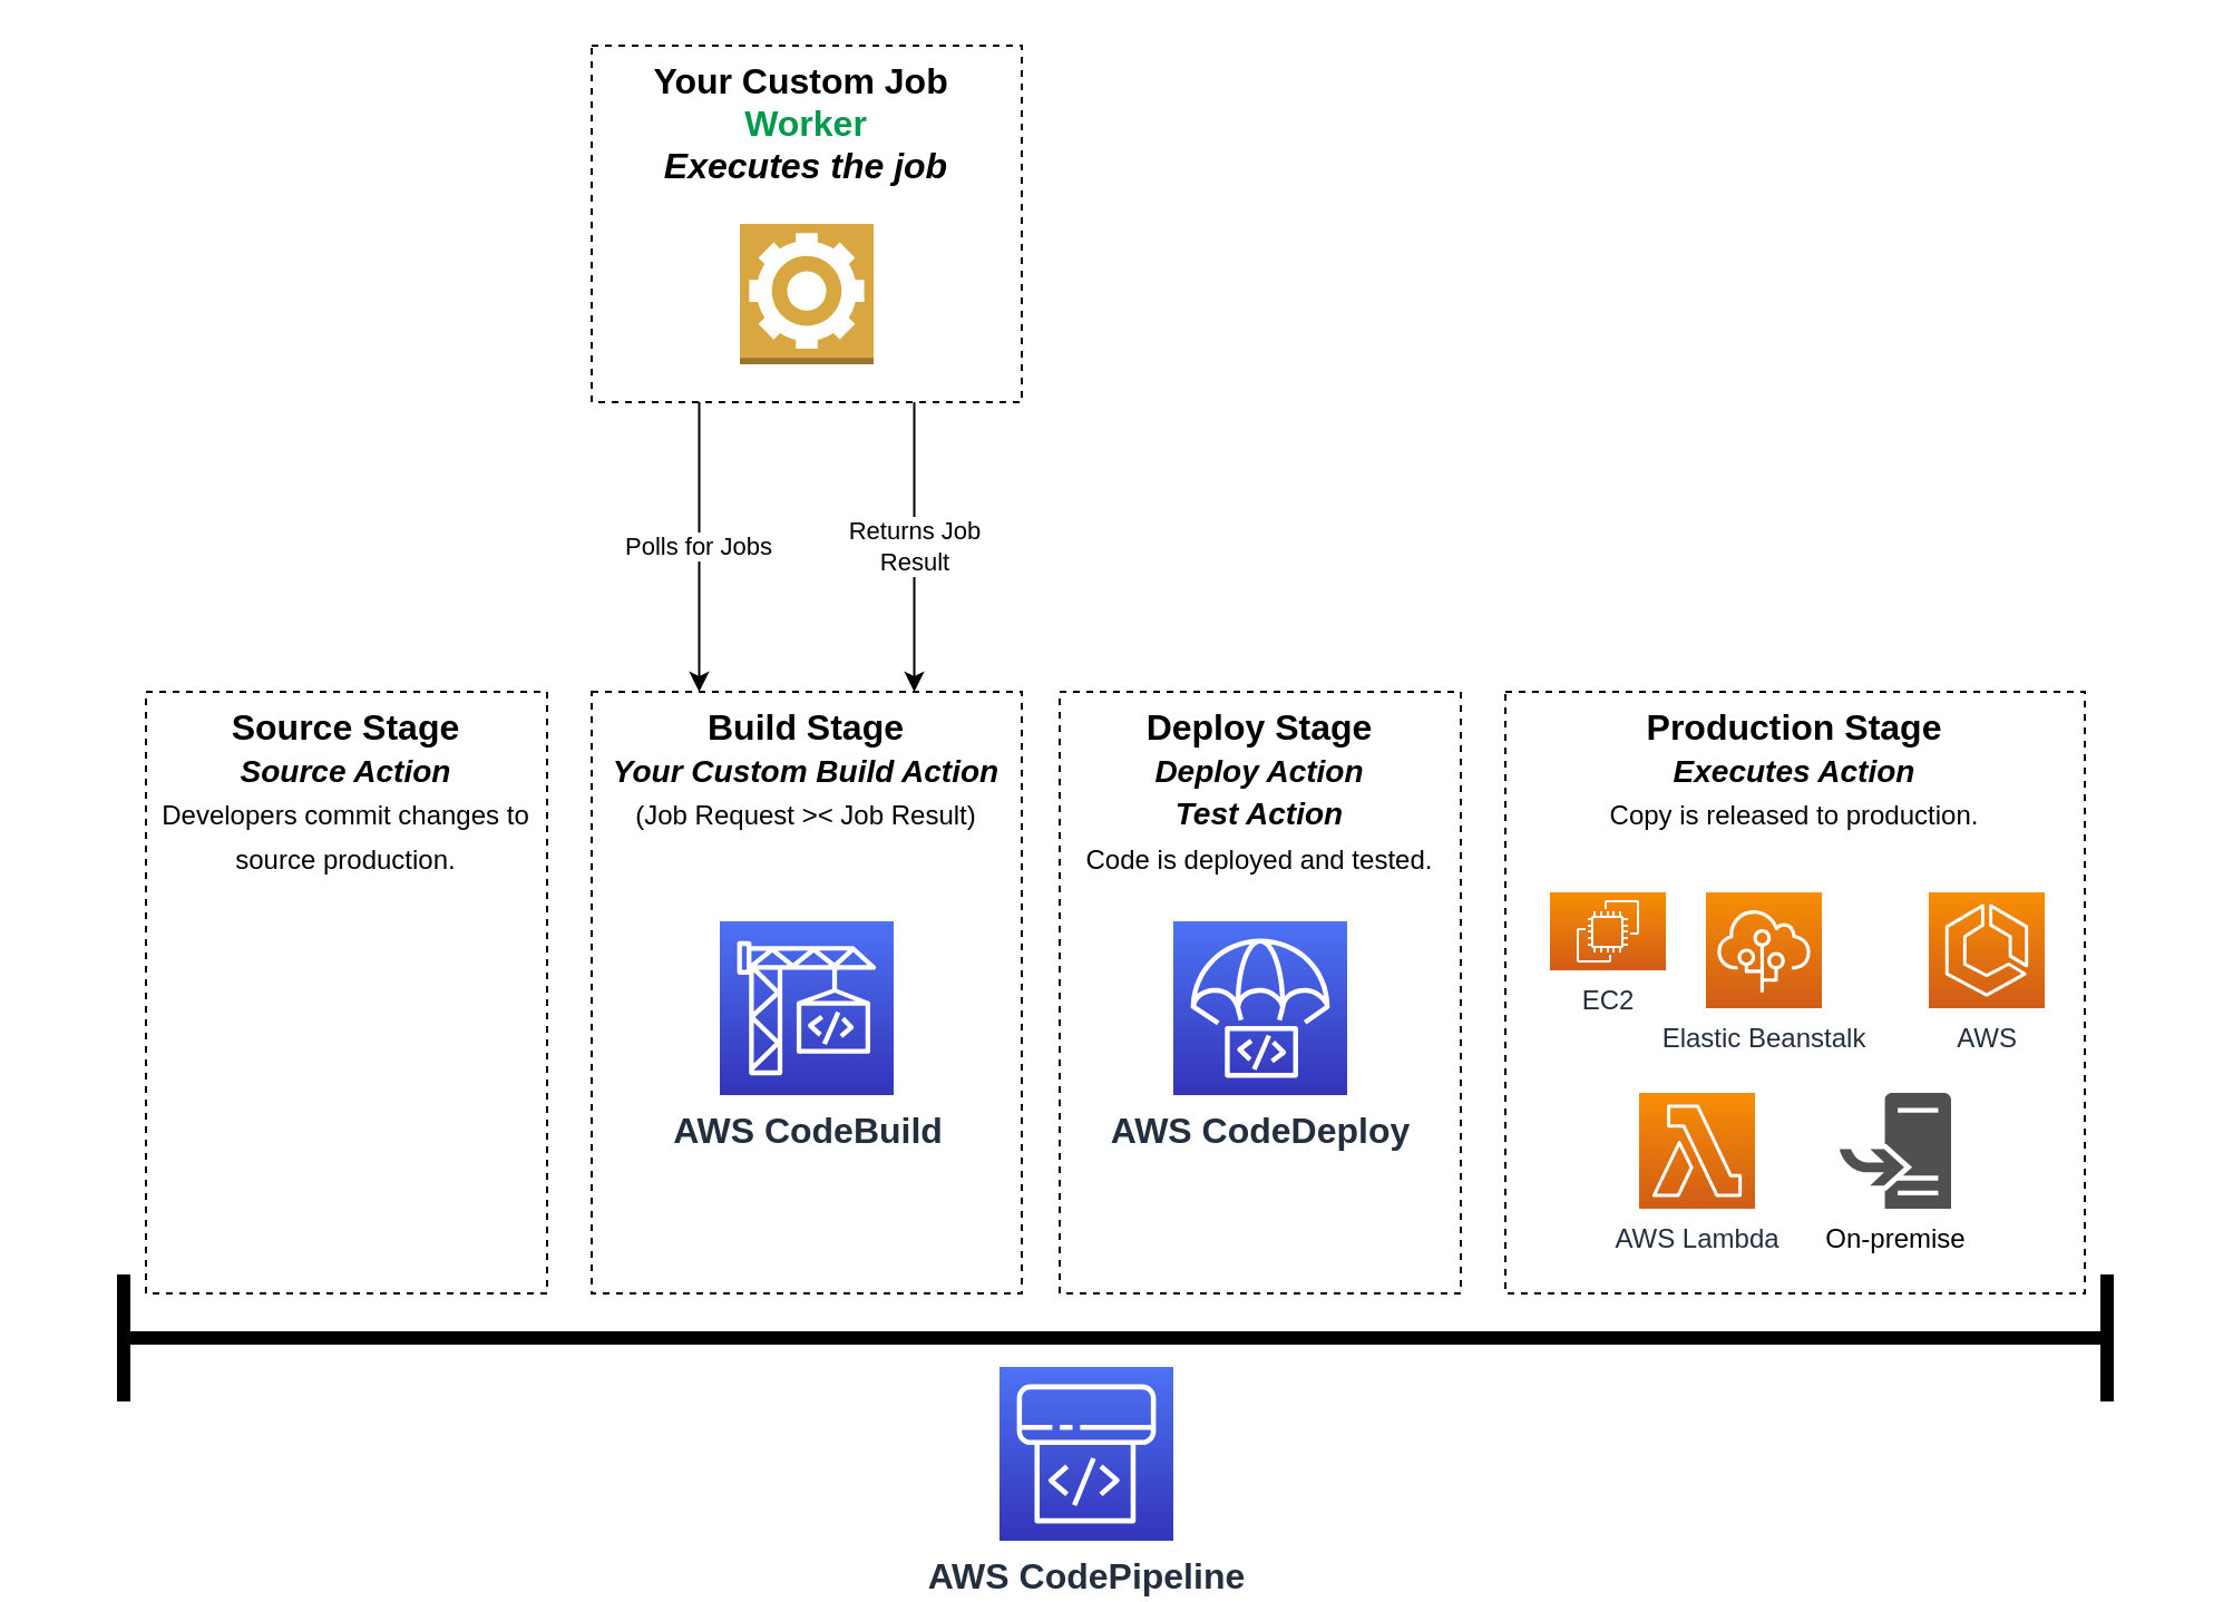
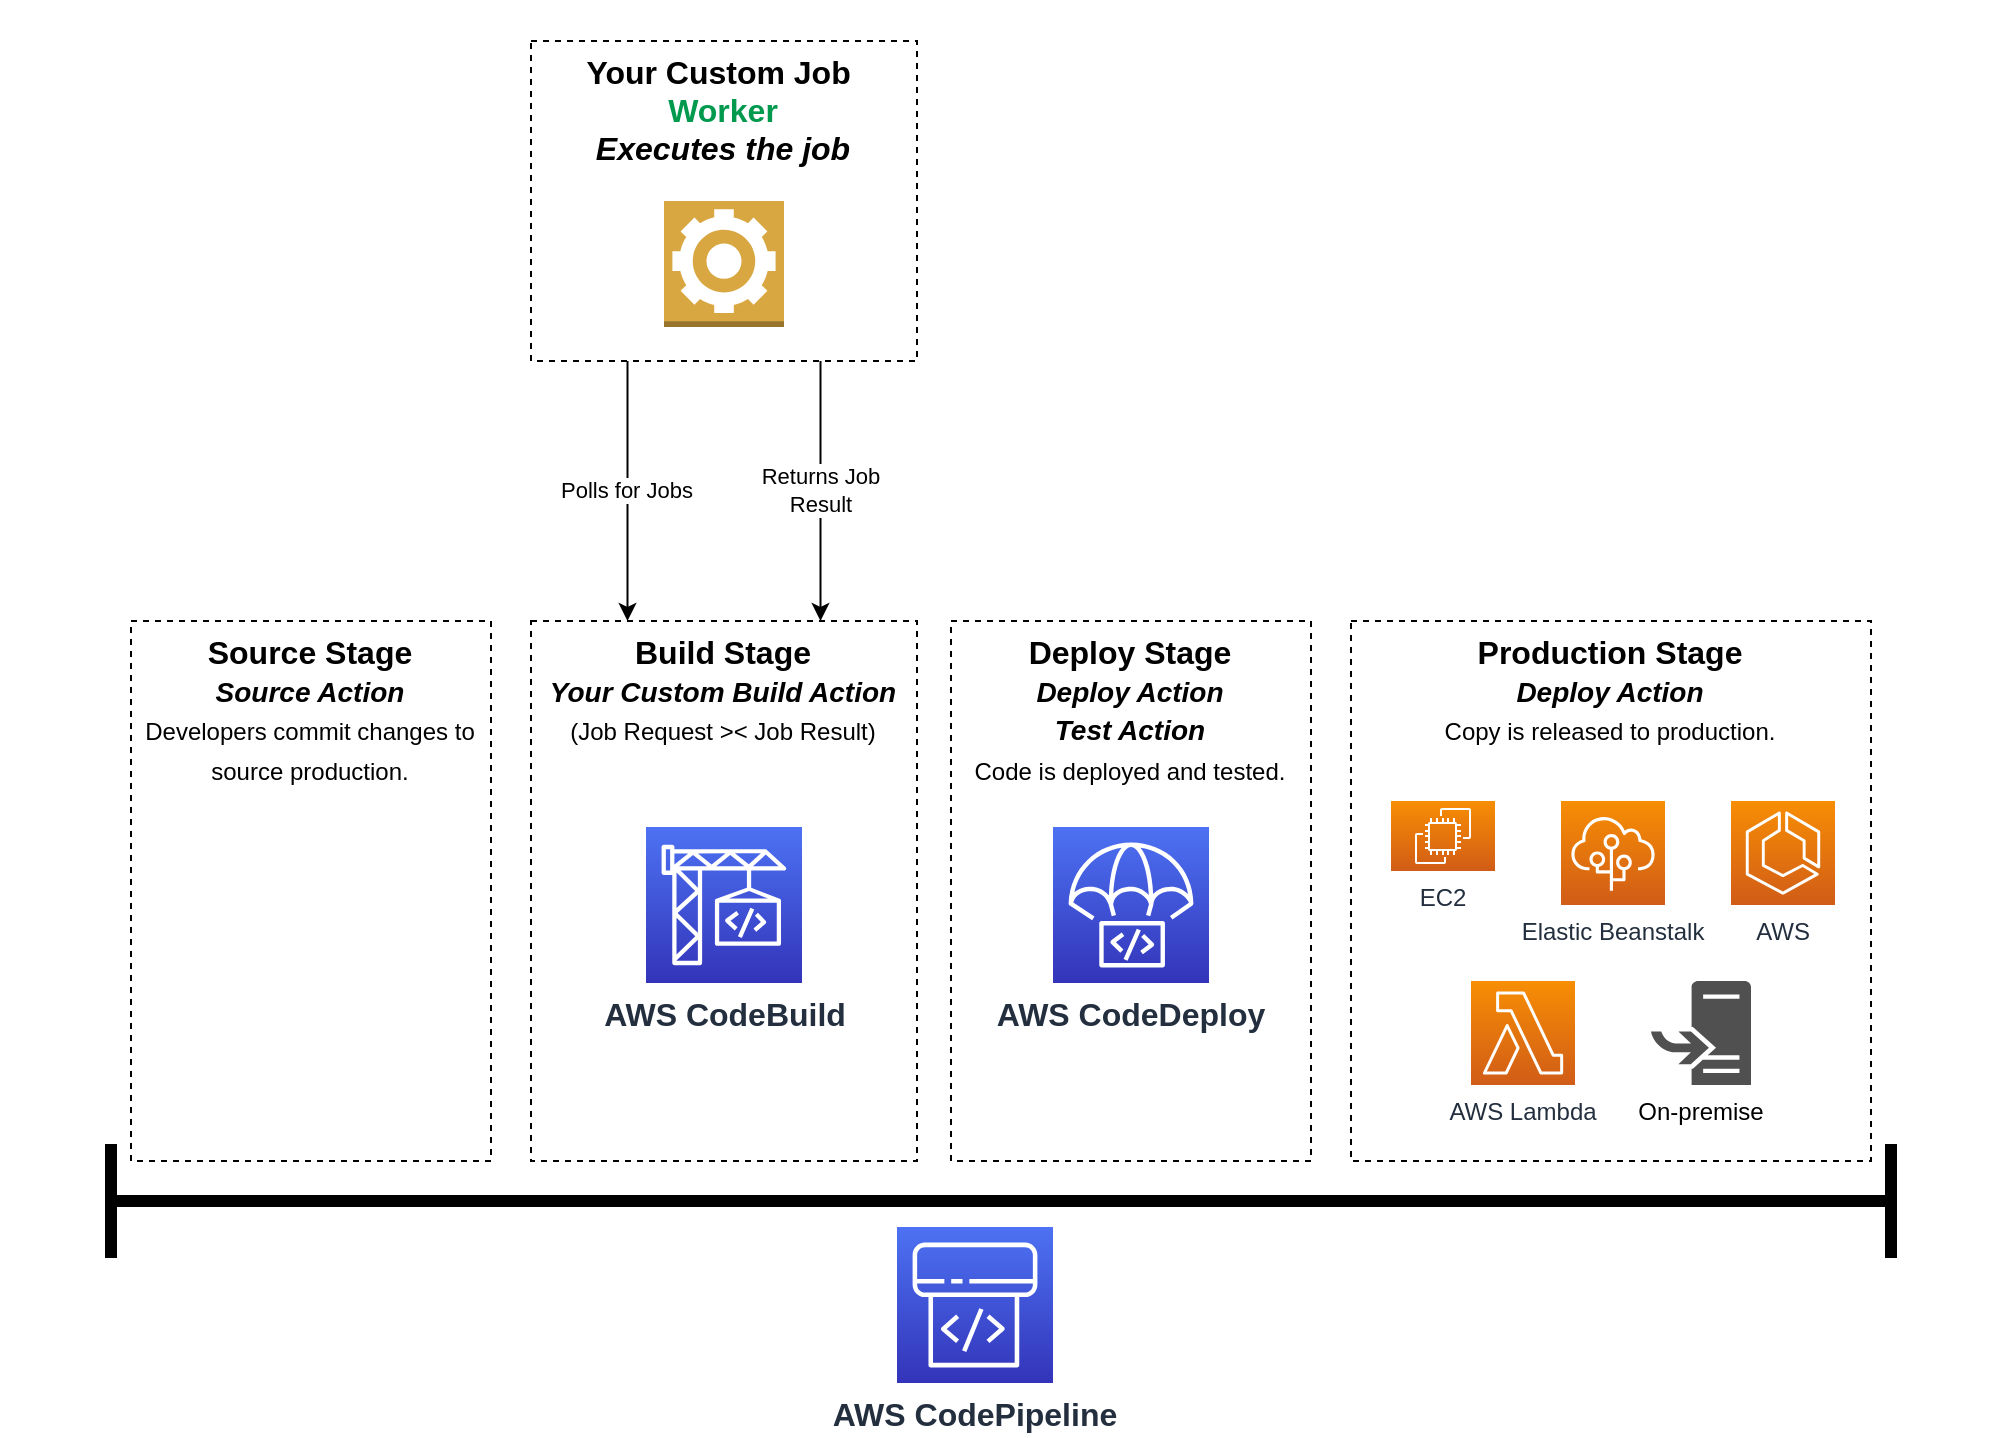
- <mxCell id="4" value="Production Stage&lt;br style=&quot;border-color: var(--border-color);&quot;&gt;&lt;font style=&quot;border-color: var(--border-color); font-size: 14px;&quot;&gt;&lt;i style=&quot;border-color: var(--border-color);&quot;&gt;Executes Action&lt;/i&gt;&lt;/font&gt;&lt;br style=&quot;border-color: var(--border-color);&quot;&gt;&lt;font style=&quot;border-color: var(--border-color); font-size: 12px; font-weight: normal;&quot;&gt;Copy is released to production.&lt;/font&gt;" style="fillColor=none;strokeColor=#000000;dashed=1;verticalAlign=top;fontStyle=1;fontColor=#000000;whiteSpace=wrap;html=1;fontSize=16;" vertex="1" parent="1"><mxGeometry x="640" y="310" width="260" height="270" as="geometry" /></mxCell>
+ <mxCell id="4" value="Production Stage&lt;br style=&quot;border-color: var(--border-color);&quot;&gt;&lt;font style=&quot;border-color: var(--border-color); font-size: 14px;&quot;&gt;&lt;i style=&quot;border-color: var(--border-color);&quot;&gt;Deploy Action&lt;/i&gt;&lt;/font&gt;&lt;br style=&quot;border-color: var(--border-color);&quot;&gt;&lt;font style=&quot;border-color: var(--border-color); font-size: 12px; font-weight: normal;&quot;&gt;Copy is released to production.&lt;/font&gt;" style="fillColor=none;strokeColor=#000000;dashed=1;verticalAlign=top;fontStyle=1;fontColor=#000000;whiteSpace=wrap;html=1;fontSize=16;" vertex="1" parent="1"><mxGeometry x="640" y="310" width="260" height="270" as="geometry" /></mxCell>
- <mxCell id="10" value="Elastic Beanstalk" style="sketch=0;points=[[0,0,0],[0.25,0,0],[0.5,0,0],[0.75,0,0],[1,0,0],[0,1,0],[0.25,1,0],[0.5,1,0],[0.75,1,0],[1,1,0],[0,0.25,0],[0,0.5,0],[0,0.75,0],[1,0.25,0],[1,0.5,0],[1,0.75,0]];outlineConnect=0;fontColor=#232F3E;gradientColor=#F78E04;gradientDirection=north;fillColor=#D05C17;strokeColor=#ffffff;dashed=0;verticalLabelPosition=bottom;verticalAlign=top;align=center;html=1;fontSize=12;fontStyle=0;aspect=fixed;shape=mxgraph.aws4.resourceIcon;resIcon=mxgraph.aws4.elastic_beanstalk;" vertex="1" parent="1"><mxGeometry x="730" y="400" width="52" height="52" as="geometry" /></mxCell>
+ <mxCell id="10" value="Elastic Beanstalk" style="sketch=0;points=[[0,0,0],[0.25,0,0],[0.5,0,0],[0.75,0,0],[1,0,0],[0,1,0],[0.25,1,0],[0.5,1,0],[0.75,1,0],[1,1,0],[0,0.25,0],[0,0.5,0],[0,0.75,0],[1,0.25,0],[1,0.5,0],[1,0.75,0]];outlineConnect=0;fontColor=#232F3E;gradientColor=#F78E04;gradientDirection=north;fillColor=#D05C17;strokeColor=#ffffff;dashed=0;verticalLabelPosition=bottom;verticalAlign=top;align=center;html=1;fontSize=12;fontStyle=0;aspect=fixed;shape=mxgraph.aws4.resourceIcon;resIcon=mxgraph.aws4.elastic_beanstalk;" vertex="1" parent="1"><mxGeometry x="745" y="400" width="52" height="52" as="geometry" /></mxCell>
